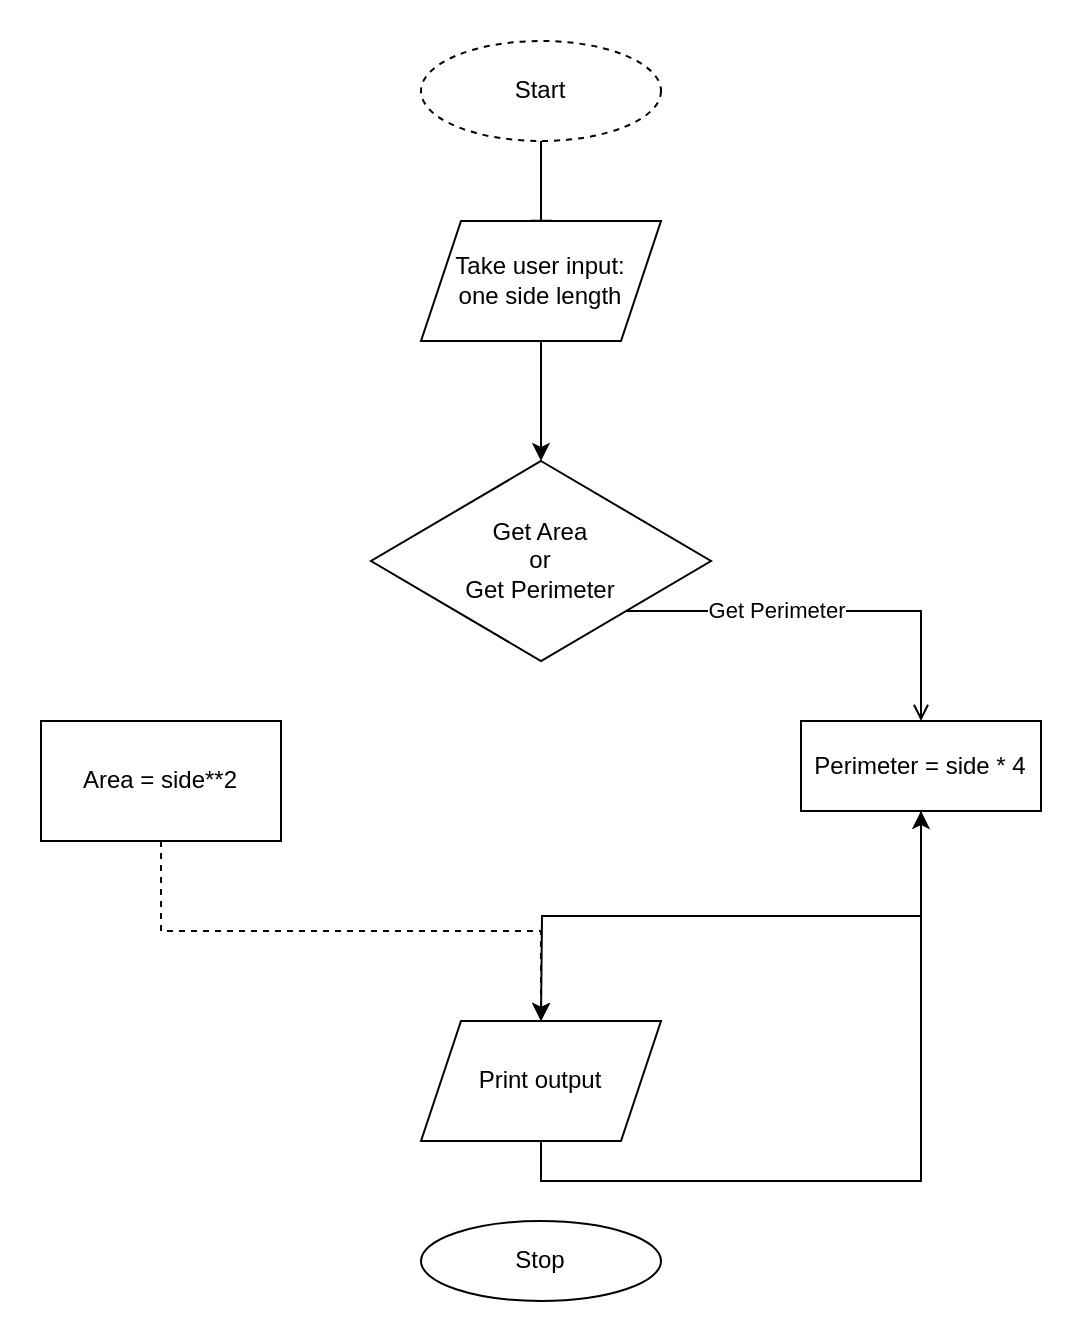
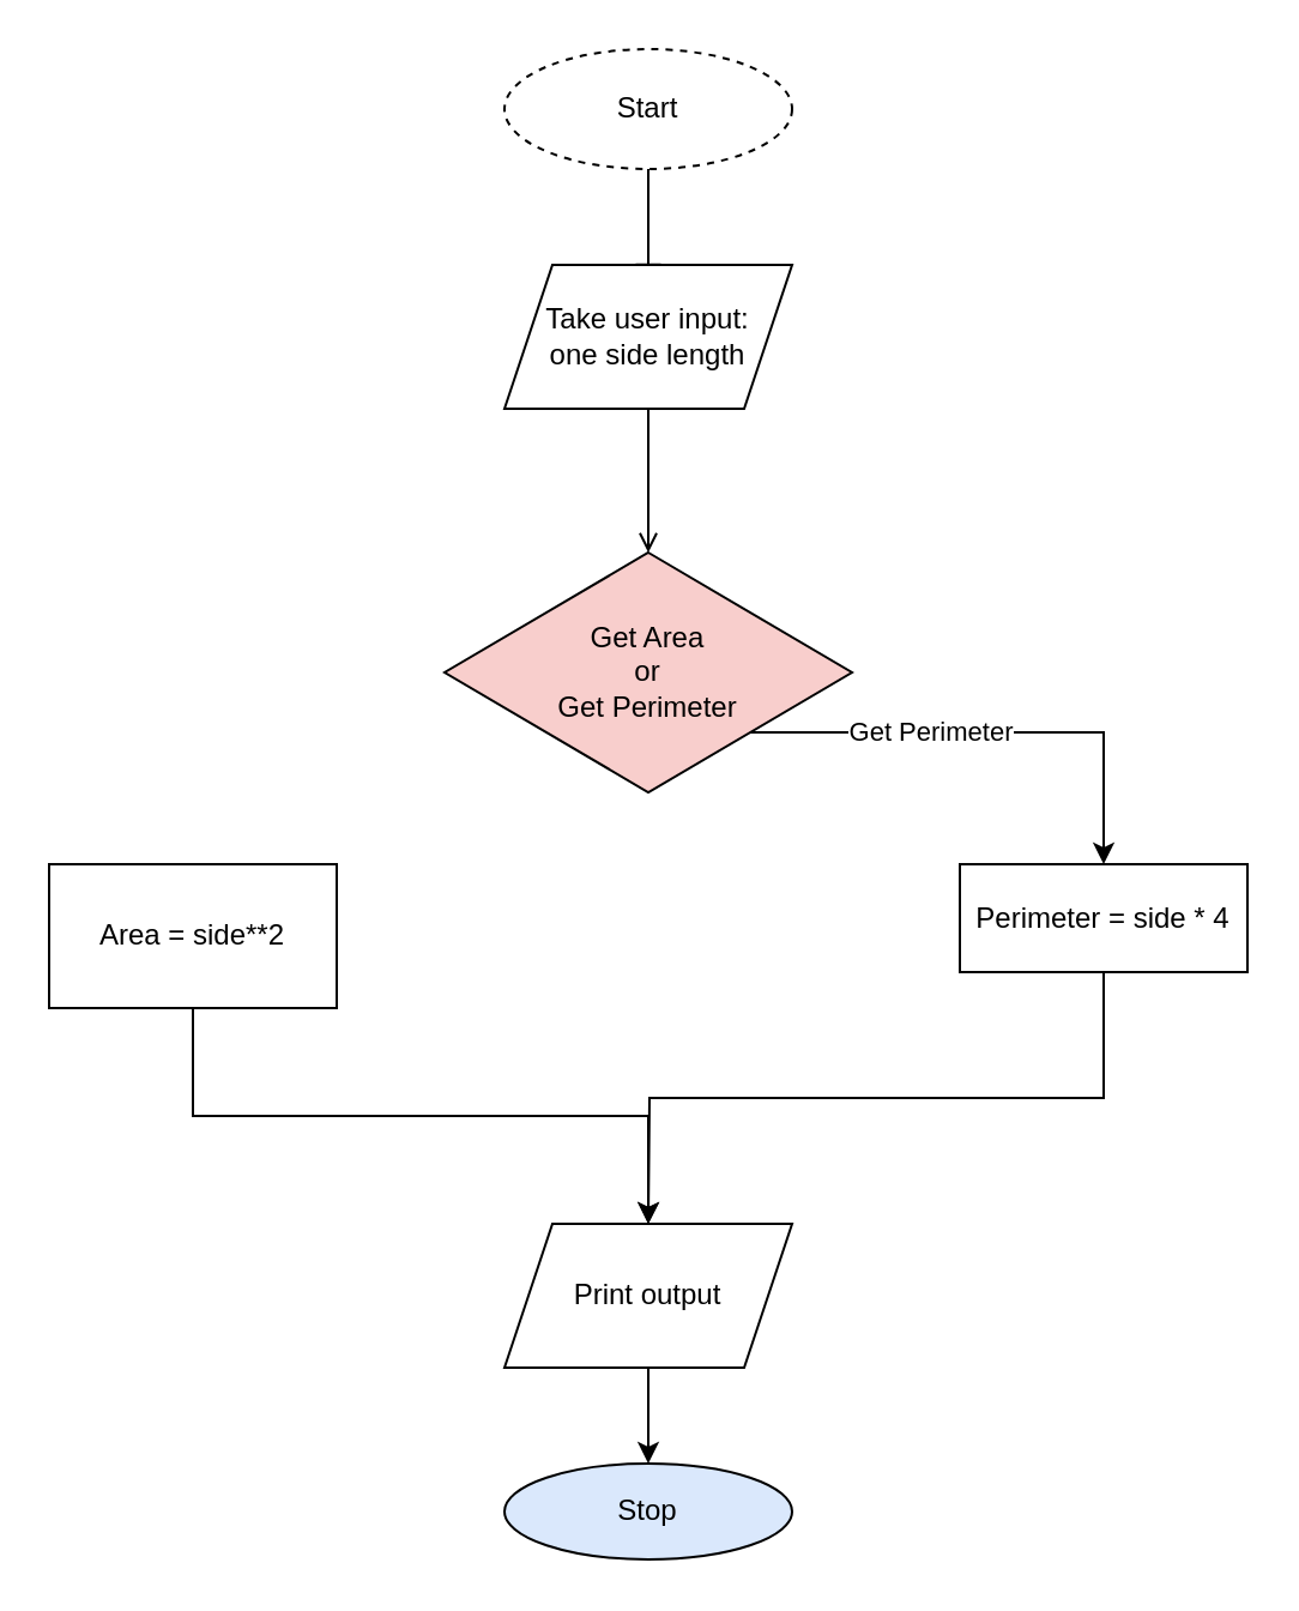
- <mxCell id="7" style="edgeStyle=orthogonalEdgeStyle;rounded=0;orthogonalLoop=1;jettySize=auto;html=1;exitX=0.5;exitY=1;exitDx=0;exitDy=0;entryX=0.5;entryY=0;entryDx=0;entryDy=0;" edge="1" parent="1" source="8" target="6"><mxGeometry relative="1" as="geometry" /></mxCell>
+ <mxCell id="7" style="edgeStyle=orthogonalEdgeStyle;rounded=0;orthogonalLoop=1;jettySize=auto;html=1;exitX=0.5;exitY=1;exitDx=0;exitDy=0;entryX=0.5;entryY=0;entryDx=0;entryDy=0;endArrow=open;" edge="1" parent="1" source="8" target="6"><mxGeometry relative="1" as="geometry" /></mxCell>
- <mxCell id="6" value="Get Area&lt;div&gt;or&lt;/div&gt;&lt;div&gt;Get Perimeter&lt;/div&gt;" style="rhombus;whiteSpace=wrap;html=1;" vertex="1" parent="1"><mxGeometry x="185" y="230" width="170" height="100" as="geometry" /></mxCell>
+ <mxCell id="6" value="Get Area&lt;div&gt;or&lt;/div&gt;&lt;div&gt;Get Perimeter&lt;/div&gt;" style="rhombus;whiteSpace=wrap;html=1;fillColor=#f8cecc;" vertex="1" parent="1"><mxGeometry x="185" y="230" width="170" height="100" as="geometry" /></mxCell>
- <mxCell id="4" style="edgeStyle=orthogonalEdgeStyle;rounded=0;orthogonalLoop=1;jettySize=auto;html=1;exitX=1;exitY=1;exitDx=0;exitDy=0;endArrow=open;" edge="1" parent="1" source="6" target="10"><mxGeometry relative="1" as="geometry"><mxPoint x="520" y="370" as="targetPoint" /></mxGeometry></mxCell>
+ <mxCell id="4" style="edgeStyle=orthogonalEdgeStyle;rounded=0;orthogonalLoop=1;jettySize=auto;html=1;exitX=1;exitY=1;exitDx=0;exitDy=0;" edge="1" parent="1" source="6" target="10"><mxGeometry relative="1" as="geometry"><mxPoint x="520" y="370" as="targetPoint" /></mxGeometry></mxCell>
- <mxCell id="11" style="edgeStyle=orthogonalEdgeStyle;rounded=0;orthogonalLoop=1;jettySize=auto;html=1;exitX=0.5;exitY=1;exitDx=0;exitDy=0;entryX=0.5;entryY=0;entryDx=0;entryDy=0;dashed=1;" edge="1" parent="1" source="12" target="14"><mxGeometry relative="1" as="geometry" /></mxCell>
+ <mxCell id="11" style="edgeStyle=orthogonalEdgeStyle;rounded=0;orthogonalLoop=1;jettySize=auto;html=1;exitX=0.5;exitY=1;exitDx=0;exitDy=0;entryX=0.5;entryY=0;entryDx=0;entryDy=0;" edge="1" parent="1" source="12" target="14"><mxGeometry relative="1" as="geometry" /></mxCell>
- <mxCell id="13" style="edgeStyle=orthogonalEdgeStyle;rounded=0;orthogonalLoop=1;jettySize=auto;html=1;exitX=0.5;exitY=1;exitDx=0;exitDy=0;" edge="1" parent="1" source="14" target="10"><mxGeometry relative="1" as="geometry"><mxPoint x="270" y="650" as="targetPoint" /></mxGeometry></mxCell>
+ <mxCell id="13" style="edgeStyle=orthogonalEdgeStyle;rounded=0;orthogonalLoop=1;jettySize=auto;html=1;exitX=0.5;exitY=1;exitDx=0;exitDy=0;" edge="1" parent="1" source="14" target="15"><mxGeometry relative="1" as="geometry"><mxPoint x="270" y="650" as="targetPoint" /></mxGeometry></mxCell>
- <mxCell id="15" value="Stop" style="ellipse;whiteSpace=wrap;html=1;" vertex="1" parent="1"><mxGeometry x="210" y="610" width="120" height="40" as="geometry" /></mxCell>
+ <mxCell id="15" value="Stop" style="ellipse;whiteSpace=wrap;html=1;fillColor=#dae8fc;" vertex="1" parent="1"><mxGeometry x="210" y="610" width="120" height="40" as="geometry" /></mxCell>
